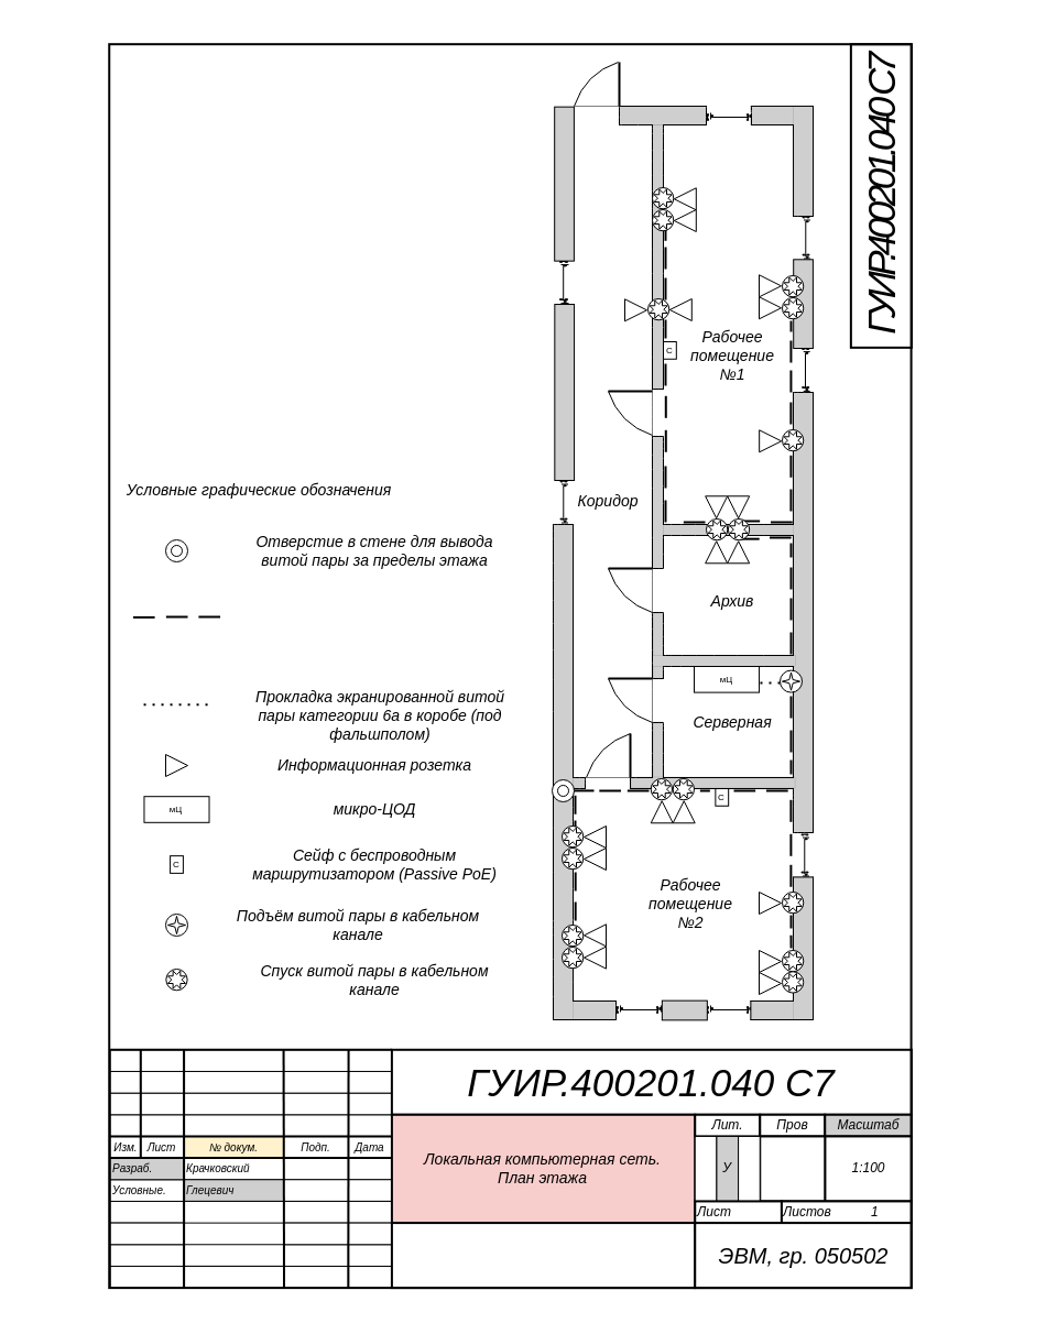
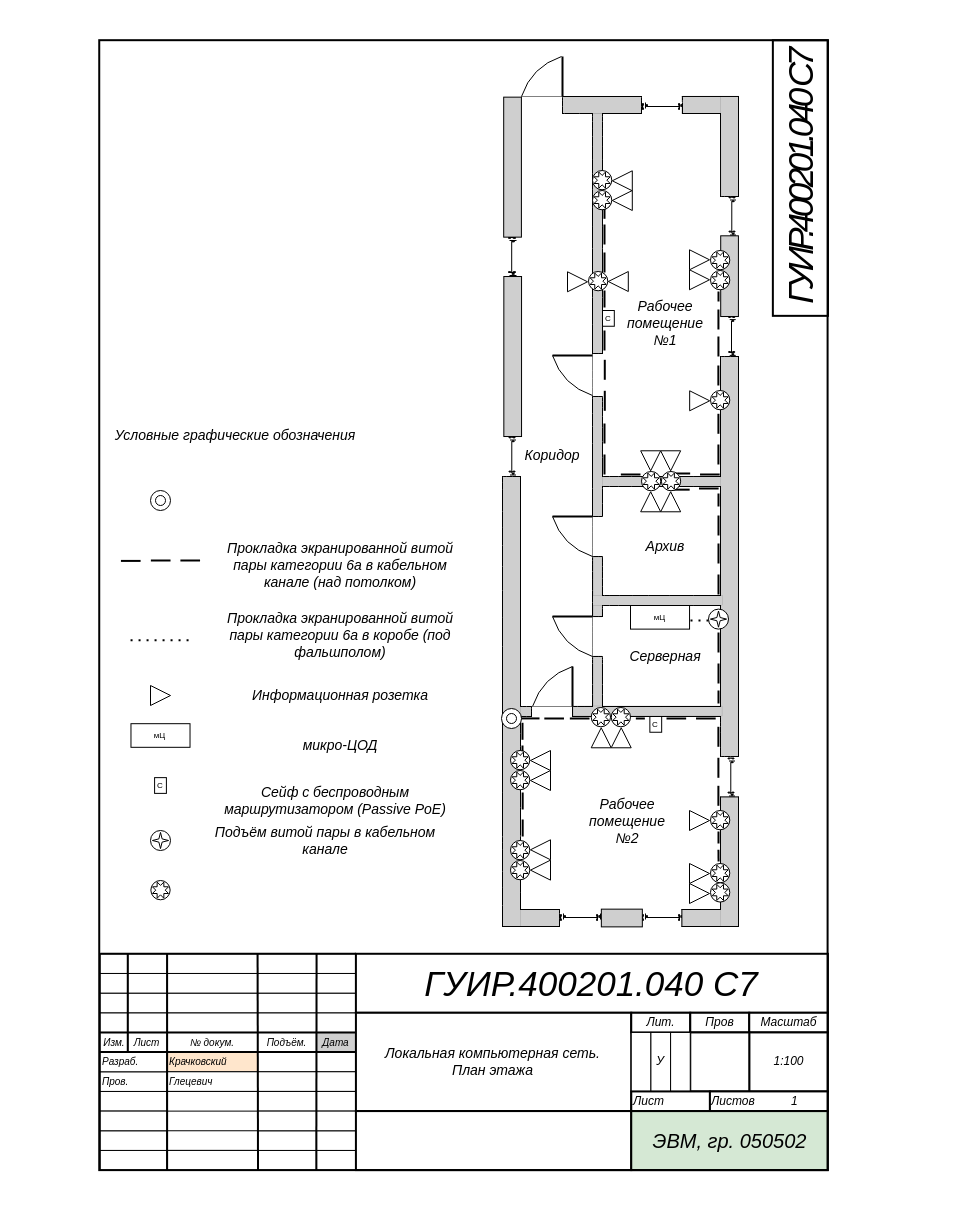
- <mxCell id="227" value="&lt;i style=&quot;font-family: Arial; font-size: 14px;&quot;&gt;Условные графические обозначения&lt;/i&gt;" style="text;html=1;strokeColor=none;fillColor=none;align=center;verticalAlign=middle;whiteSpace=wrap;rounded=0;" parent="226" vertex="1"><mxGeometry x="110" y="430" width="250" height="30" as="geometry" /></mxCell>
+ <mxCell id="227" value="&lt;i style=&quot;font-family: Arial; font-size: 14px;&quot;&gt;Условные графические обозначения&lt;/i&gt;" style="text;html=1;strokeColor=none;fillColor=none;align=center;verticalAlign=middle;whiteSpace=wrap;rounded=0;" parent="226" vertex="1"><mxGeometry x="110" y="420" width="250" height="30" as="geometry" /></mxCell>
- <mxCell id="248" value="&lt;i&gt;Отверстие в стене для вывода витой пары за пределы этажа&lt;/i&gt;" style="text;html=1;strokeColor=none;fillColor=none;align=center;verticalAlign=middle;whiteSpace=wrap;rounded=0;fontFamily=Arial;fontSize=14;" parent="226" vertex="1"><mxGeometry x="220" y="485" width="240" height="30" as="geometry" /></mxCell>
+ <mxCell id="247" value="&lt;i&gt;Прокладка экранированной витой пары категории 6а в кабельном канале (над потолком)&lt;/i&gt;" style="text;html=1;strokeColor=none;fillColor=none;align=center;verticalAlign=middle;whiteSpace=wrap;rounded=0;fontFamily=Arial;fontSize=14;" parent="226" vertex="1"><mxGeometry x="220" y="550" width="240" height="30" as="geometry" /></mxCell>
- <mxCell id="243" value="&lt;i&gt;Прокладка экранированной витой пары категории 6а в коробе (под фальшполом)&lt;/i&gt;" style="text;html=1;strokeColor=none;fillColor=none;align=center;verticalAlign=middle;whiteSpace=wrap;rounded=0;fontFamily=Arial;fontSize=14;" parent="226" vertex="1"><mxGeometry x="225" y="635" width="240" height="30" as="geometry" /></mxCell>
+ <mxCell id="243" value="&lt;i&gt;Прокладка экранированной витой пары категории 6а в коробе (под фальшполом)&lt;/i&gt;" style="text;html=1;strokeColor=none;fillColor=none;align=center;verticalAlign=middle;whiteSpace=wrap;rounded=0;fontFamily=Arial;fontSize=14;" parent="226" vertex="1"><mxGeometry x="220" y="620" width="240" height="30" as="geometry" /></mxCell>
- <mxCell id="231" value="&lt;i&gt;микро-ЦОД&lt;/i&gt;" style="text;html=1;strokeColor=none;fillColor=none;align=center;verticalAlign=middle;whiteSpace=wrap;rounded=0;fontFamily=Arial;fontSize=14;" parent="226" vertex="1"><mxGeometry x="220" y="720" width="240" height="30" as="geometry" /></mxCell>
+ <mxCell id="231" value="&lt;i&gt;микро-ЦОД&lt;/i&gt;" style="text;html=1;strokeColor=none;fillColor=none;align=center;verticalAlign=middle;whiteSpace=wrap;rounded=0;fontFamily=Arial;fontSize=14;" parent="226" vertex="1"><mxGeometry x="220" y="730" width="240" height="30" as="geometry" /></mxCell>
- <mxCell id="233" value="&lt;i&gt;Сейф с беспроводным маршрутизатором (Passive PoE)&lt;/i&gt;" style="text;html=1;strokeColor=none;fillColor=none;align=center;verticalAlign=middle;whiteSpace=wrap;rounded=0;fontFamily=Arial;fontSize=14;" parent="226" vertex="1"><mxGeometry x="220" y="770" width="240" height="30" as="geometry" /></mxCell>
+ <mxCell id="233" value="&lt;i&gt;Сейф с беспроводным маршрутизатором (Passive PoE)&lt;/i&gt;" style="text;html=1;strokeColor=none;fillColor=none;align=center;verticalAlign=middle;whiteSpace=wrap;rounded=0;fontFamily=Arial;fontSize=14;" parent="226" vertex="1"><mxGeometry x="215" y="785" width="240" height="30" as="geometry" /></mxCell>
- <mxCell id="241" value="&lt;i&gt;Спуск витой пары в кабельном канале&lt;/i&gt;" style="text;html=1;strokeColor=none;fillColor=none;align=center;verticalAlign=middle;whiteSpace=wrap;rounded=0;fontFamily=Arial;fontSize=14;" parent="226" vertex="1"><mxGeometry x="220" y="874.64" width="240" height="30" as="geometry" /></mxCell>
- <mxCell id="56" value="Масштаб" style="rounded=0;whiteSpace=wrap;html=1;fontFamily=Helvetica;fontStyle=2;align=center;strokeWidth=2;fillColor=#cfcfcf;" parent="2" vertex="1"><mxGeometry x="649.004" y="58.985" width="78.667" height="19.667" as="geometry" /></mxCell>
+ <mxCell id="56" value="Масштаб" style="rounded=0;whiteSpace=wrap;html=1;fontFamily=Helvetica;fontStyle=2;align=center;strokeWidth=2;" parent="2" vertex="1"><mxGeometry x="649.004" y="58.985" width="78.667" height="19.667" as="geometry" /></mxCell>
- <mxCell id="23" value="&lt;font style=&quot;font-size: 10px;&quot;&gt;№ докум.&lt;/font&gt;" style="rounded=0;whiteSpace=wrap;html=1;fontFamily=Helvetica;fontStyle=2;align=center;fillColor=#fff2cc;" parent="2" vertex="1"><mxGeometry x="66.868" y="78.657" width="90.467" height="19.667" as="geometry" /></mxCell>
+ <mxCell id="23" value="&lt;font style=&quot;font-size: 10px;&quot;&gt;№ докум.&lt;/font&gt;" style="rounded=0;whiteSpace=wrap;html=1;fontFamily=Helvetica;fontStyle=2;align=center;" parent="2" vertex="1"><mxGeometry x="66.868" y="78.657" width="90.467" height="19.667" as="geometry" /></mxCell>
- <mxCell id="25" value="&lt;font style=&quot;font-size: 10px;&quot;&gt;Дата&lt;/font&gt;" style="rounded=0;whiteSpace=wrap;html=1;fontFamily=Helvetica;fontStyle=2;align=center;" parent="2" vertex="1"><mxGeometry x="216.328" y="78.657" width="39.333" height="19.667" as="geometry" /></mxCell>
+ <mxCell id="25" value="&lt;font style=&quot;font-size: 10px;&quot;&gt;Дата&lt;/font&gt;" style="rounded=0;whiteSpace=wrap;html=1;fontFamily=Helvetica;fontStyle=2;align=center;fillColor=#cfcfcf;" parent="2" vertex="1"><mxGeometry x="216.328" y="78.657" width="39.333" height="19.667" as="geometry" /></mxCell>
- <mxCell id="24" value="&lt;font style=&quot;font-size: 10px;&quot;&gt;Подп.&lt;/font&gt;" style="rounded=0;whiteSpace=wrap;html=1;fontFamily=Helvetica;fontStyle=2;align=center;" parent="2" vertex="1"><mxGeometry x="157.333" y="78.657" width="59.0" height="19.667" as="geometry" /></mxCell>
+ <mxCell id="24" value="&lt;font style=&quot;font-size: 10px;&quot;&gt;Подъём.&lt;/font&gt;" style="rounded=0;whiteSpace=wrap;html=1;fontFamily=Helvetica;fontStyle=2;align=center;" parent="2" vertex="1"><mxGeometry x="157.333" y="78.657" width="59.0" height="19.667" as="geometry" /></mxCell>
- <mxCell id="7" value="&lt;font style=&quot;font-size: 10px;&quot;&gt;Разраб.&lt;/font&gt;" style="rounded=0;whiteSpace=wrap;html=1;fontFamily=Helvetica;fontStyle=2;align=left;fillColor=#cfcfcf;" parent="2" vertex="1"><mxGeometry y="98.328" width="66.867" height="19.667" as="geometry" /></mxCell>
+ <mxCell id="7" value="&lt;font style=&quot;font-size: 10px;&quot;&gt;Разраб.&lt;/font&gt;" style="rounded=0;whiteSpace=wrap;html=1;fontFamily=Helvetica;fontStyle=2;align=left;" parent="2" vertex="1"><mxGeometry y="98.328" width="66.867" height="19.667" as="geometry" /></mxCell>
- <mxCell id="8" value="&lt;font style=&quot;font-size: 10px;&quot;&gt;Крачковский&lt;/font&gt;" style="rounded=0;whiteSpace=wrap;html=1;fontFamily=Helvetica;fontStyle=2;align=left;" parent="2" vertex="1"><mxGeometry x="66.868" y="98.318" width="90.467" height="19.667" as="geometry" /></mxCell>
+ <mxCell id="8" value="&lt;font style=&quot;font-size: 10px;&quot;&gt;Крачковский&lt;/font&gt;" style="rounded=0;whiteSpace=wrap;html=1;fontFamily=Helvetica;fontStyle=2;align=left;fillColor=#ffe6cc;" parent="2" vertex="1"><mxGeometry x="66.868" y="98.318" width="90.467" height="19.667" as="geometry" /></mxCell>
- <mxCell id="52" value="&lt;font face=&quot;Arial&quot; style=&quot;font-size: 14px;&quot;&gt;Локальная компьютерная сеть.&lt;br&gt;План этажа&lt;br&gt;&lt;/font&gt;" style="rounded=0;whiteSpace=wrap;html=1;fontFamily=Helvetica;fontStyle=2;align=center;strokeWidth=2;fillColor=#f8cecc;" parent="2" vertex="1"><mxGeometry x="255.681" y="58.995" width="275.333" height="98.333" as="geometry" /></mxCell>
+ <mxCell id="52" value="&lt;font face=&quot;Arial&quot; style=&quot;font-size: 14px;&quot;&gt;Локальная компьютерная сеть.&lt;br&gt;План этажа&lt;br&gt;&lt;/font&gt;" style="rounded=0;whiteSpace=wrap;html=1;fontFamily=Helvetica;fontStyle=2;align=center;strokeWidth=2;" parent="2" vertex="1"><mxGeometry x="255.681" y="58.995" width="275.333" height="98.333" as="geometry" /></mxCell>
- <mxCell id="60" value="У" style="rounded=0;whiteSpace=wrap;html=1;fontFamily=Helvetica;fontStyle=2;align=center;fillColor=#cfcfcf;" parent="2" vertex="1"><mxGeometry x="550.686" y="78.647" width="19.667" height="59.0" as="geometry" /></mxCell>
+ <mxCell id="60" value="У" style="rounded=0;whiteSpace=wrap;html=1;fontFamily=Helvetica;fontStyle=2;align=center;" parent="2" vertex="1"><mxGeometry x="550.686" y="78.647" width="19.667" height="59.0" as="geometry" /></mxCell>
- <mxCell id="6" value="&lt;font style=&quot;font-size: 10px;&quot;&gt;Условные.&lt;/font&gt;" style="rounded=0;whiteSpace=wrap;html=1;fontFamily=Helvetica;fontStyle=2;align=left;" parent="2" vertex="1"><mxGeometry y="117.99" width="66.867" height="19.667" as="geometry" /></mxCell>
+ <mxCell id="6" value="&lt;font style=&quot;font-size: 10px;&quot;&gt;Пров.&lt;/font&gt;" style="rounded=0;whiteSpace=wrap;html=1;fontFamily=Helvetica;fontStyle=2;align=left;" parent="2" vertex="1"><mxGeometry y="117.99" width="66.867" height="19.667" as="geometry" /></mxCell>
- <mxCell id="9" value="&lt;font style=&quot;font-size: 10px;&quot;&gt;Глецевич&lt;/font&gt;" style="rounded=0;whiteSpace=wrap;html=1;fontFamily=Helvetica;fontStyle=2;align=left;fillColor=#cfcfcf;" parent="2" vertex="1"><mxGeometry x="66.868" y="117.98" width="90.467" height="19.667" as="geometry" /></mxCell>
+ <mxCell id="9" value="&lt;font style=&quot;font-size: 10px;&quot;&gt;Глецевич&lt;/font&gt;" style="rounded=0;whiteSpace=wrap;html=1;fontFamily=Helvetica;fontStyle=2;align=left;" parent="2" vertex="1"><mxGeometry x="66.868" y="117.98" width="90.467" height="19.667" as="geometry" /></mxCell>
- <mxCell id="64" value="&lt;i style=&quot;font-family: Arial;&quot;&gt;&lt;font style=&quot;font-size: 20px;&quot;&gt;ЭВМ, гр. 050502&lt;/font&gt;&lt;/i&gt;" style="rounded=0;whiteSpace=wrap;html=1;fontFamily=Helvetica;fontStyle=2;align=center;strokeWidth=2;" parent="2" vertex="1"><mxGeometry x="530.994" y="157.323" width="196.666" height="59.0" as="geometry" /></mxCell>
+ <mxCell id="64" value="&lt;i style=&quot;font-family: Arial;&quot;&gt;&lt;font style=&quot;font-size: 20px;&quot;&gt;ЭВМ, гр. 050502&lt;/font&gt;&lt;/i&gt;" style="rounded=0;whiteSpace=wrap;html=1;fontFamily=Helvetica;fontStyle=2;align=center;strokeWidth=2;fillColor=#d5e8d4;" parent="2" vertex="1"><mxGeometry x="530.994" y="157.323" width="196.666" height="59.0" as="geometry" /></mxCell>
